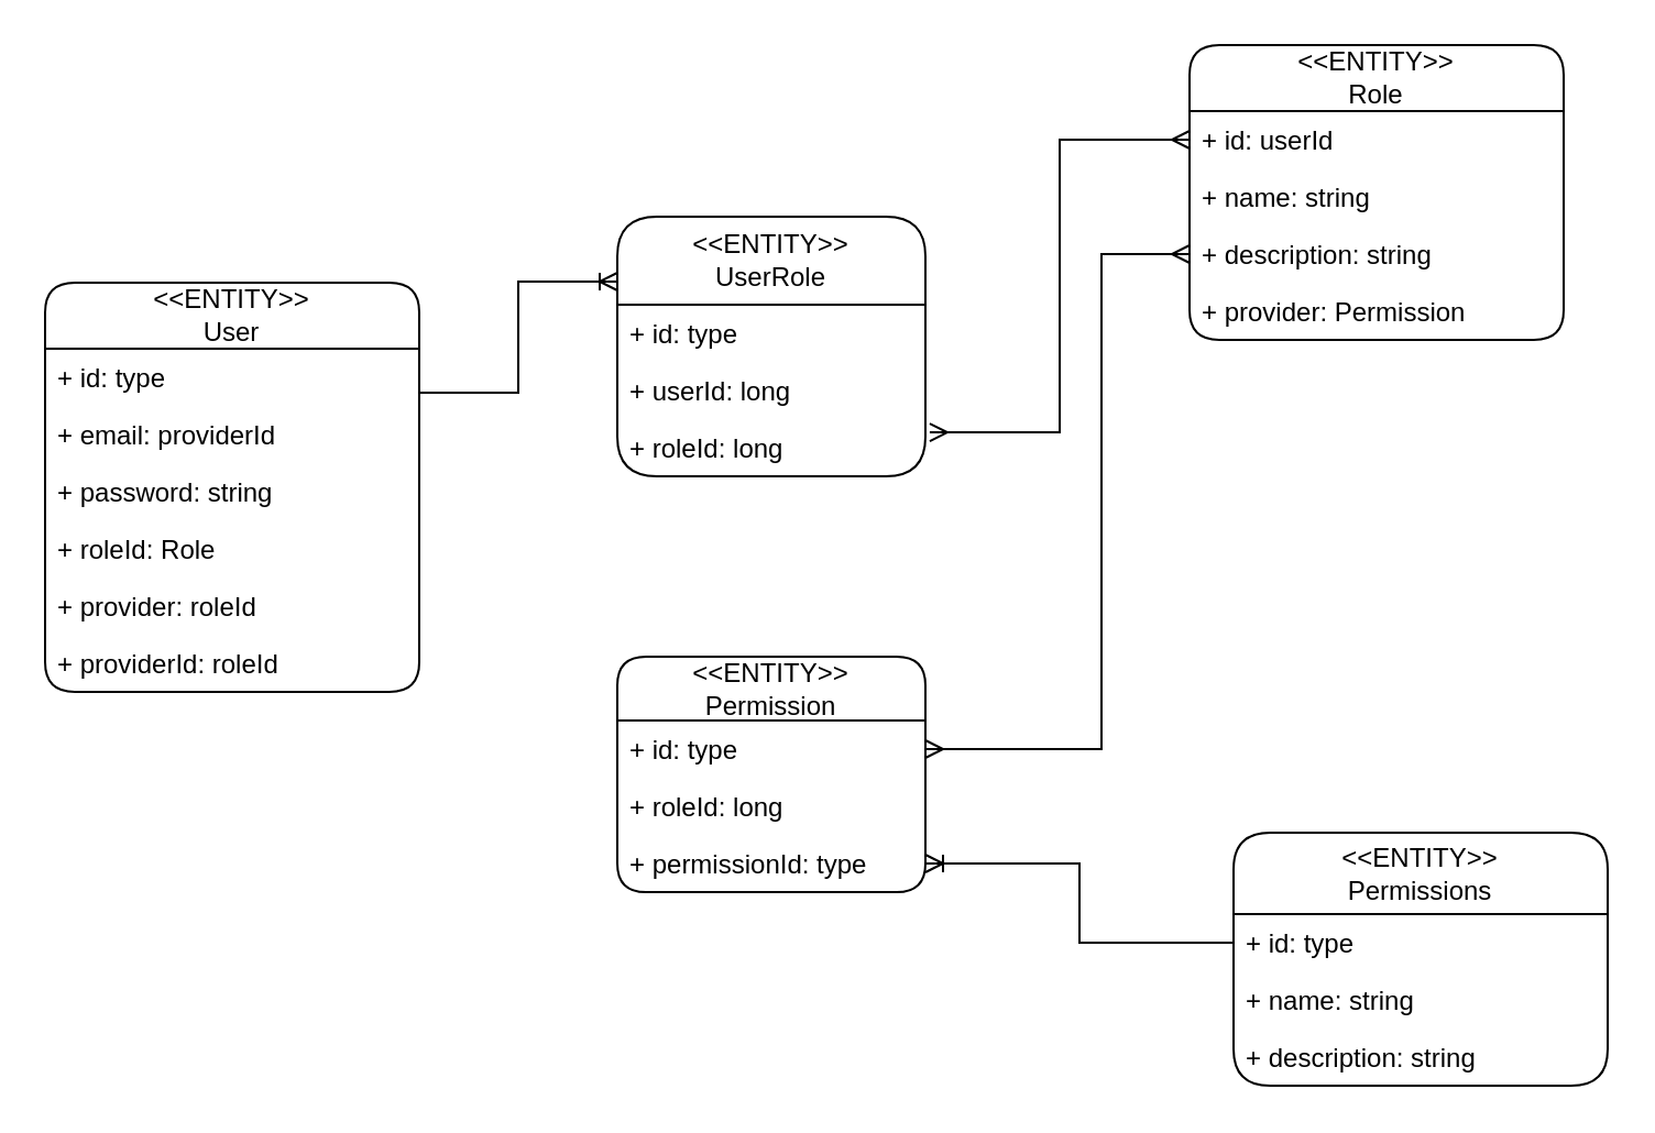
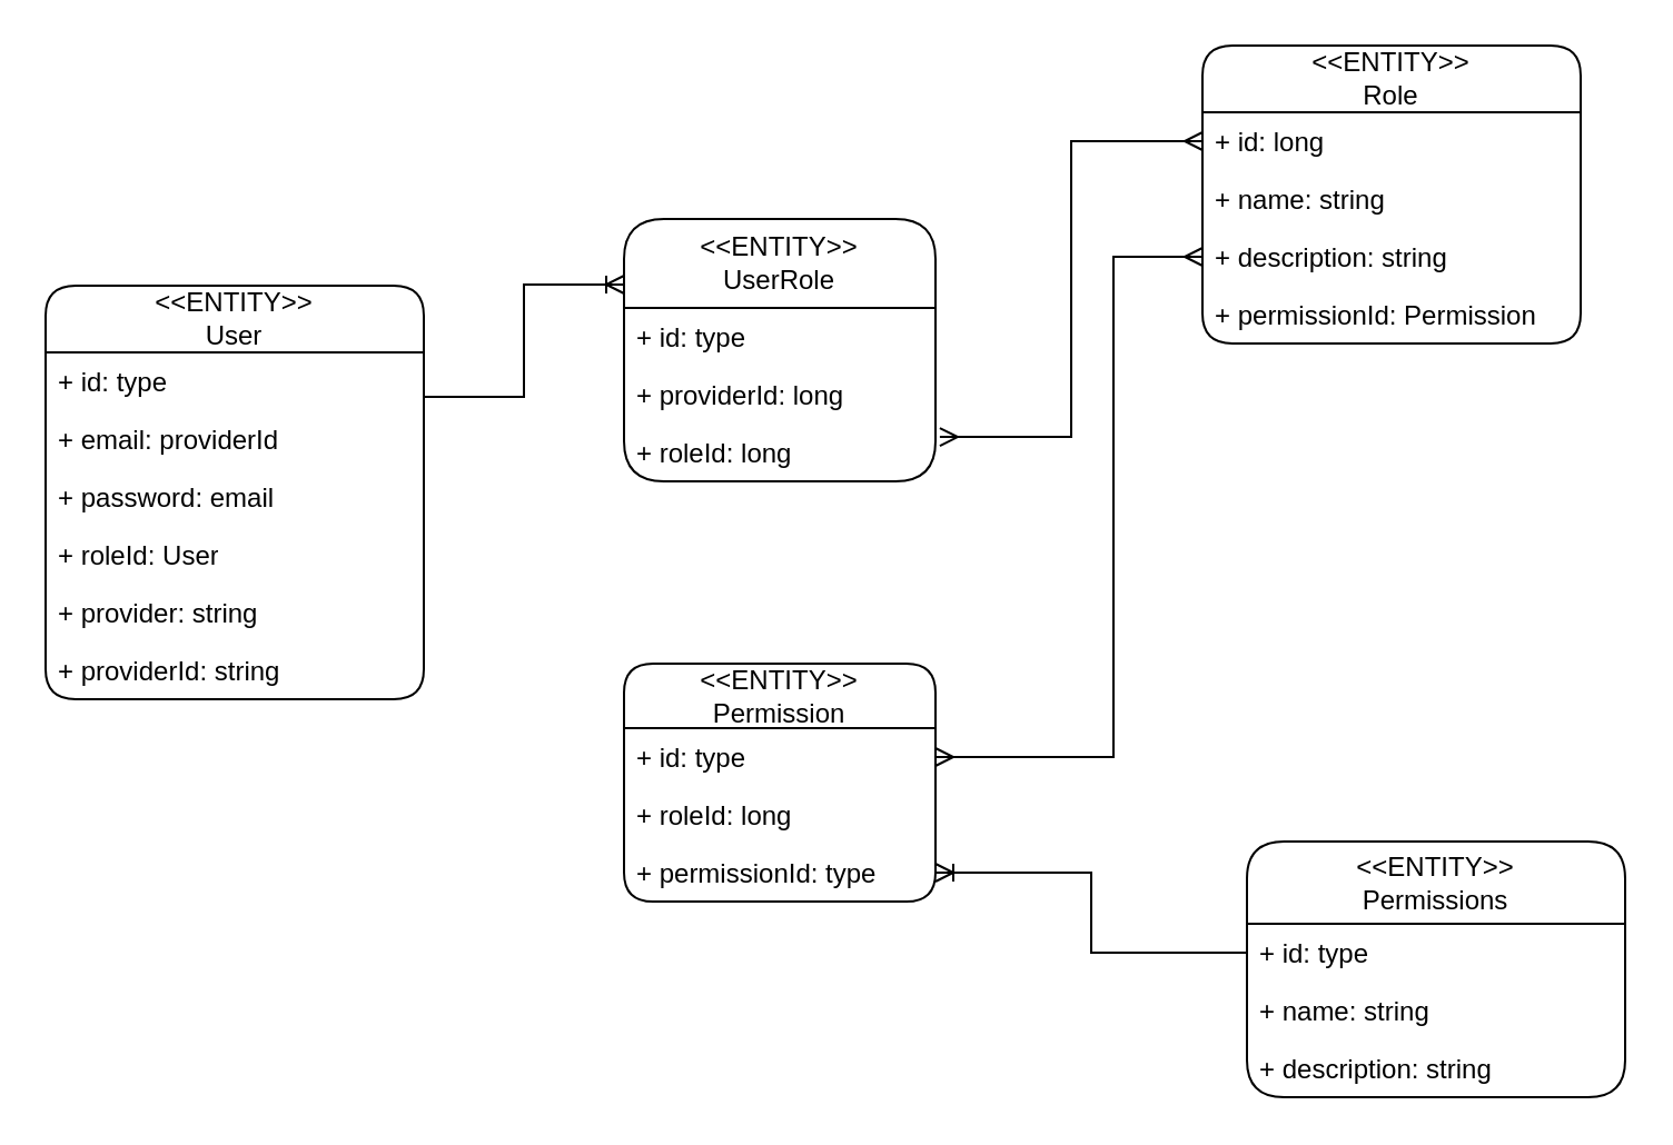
- <mxCell id="10" value="+ id: userId" style="text;strokeColor=none;fillColor=none;align=left;verticalAlign=top;spacingLeft=4;spacingRight=4;overflow=hidden;rotatable=0;points=[[0,0.5],[1,0.5]];portConstraint=eastwest;whiteSpace=wrap;html=1;" vertex="1" parent="9"><mxGeometry y="30" width="170" height="26" as="geometry" /></mxCell>
+ <mxCell id="10" value="+ id: long" style="text;strokeColor=none;fillColor=none;align=left;verticalAlign=top;spacingLeft=4;spacingRight=4;overflow=hidden;rotatable=0;points=[[0,0.5],[1,0.5]];portConstraint=eastwest;whiteSpace=wrap;html=1;" vertex="1" parent="9"><mxGeometry y="30" width="170" height="26" as="geometry" /></mxCell>
- <mxCell id="13" value="+ provider: Permission" style="text;strokeColor=none;fillColor=none;align=left;verticalAlign=top;spacingLeft=4;spacingRight=4;overflow=hidden;rotatable=0;points=[[0,0.5],[1,0.5]];portConstraint=eastwest;whiteSpace=wrap;html=1;" vertex="1" parent="9"><mxGeometry y="108" width="170" height="26" as="geometry" /></mxCell>
+ <mxCell id="13" value="+ permissionId: Permission" style="text;strokeColor=none;fillColor=none;align=left;verticalAlign=top;spacingLeft=4;spacingRight=4;overflow=hidden;rotatable=0;points=[[0,0.5],[1,0.5]];portConstraint=eastwest;whiteSpace=wrap;html=1;" vertex="1" parent="9"><mxGeometry y="108" width="170" height="26" as="geometry" /></mxCell>
- <mxCell id="16" value="+ userId: long" style="text;strokeColor=none;fillColor=none;align=left;verticalAlign=top;spacingLeft=4;spacingRight=4;overflow=hidden;rotatable=0;points=[[0,0.5],[1,0.5]];portConstraint=eastwest;whiteSpace=wrap;html=1;" vertex="1" parent="14"><mxGeometry y="66" width="140" height="26" as="geometry" /></mxCell>
+ <mxCell id="16" value="+ providerId: long" style="text;strokeColor=none;fillColor=none;align=left;verticalAlign=top;spacingLeft=4;spacingRight=4;overflow=hidden;rotatable=0;points=[[0,0.5],[1,0.5]];portConstraint=eastwest;whiteSpace=wrap;html=1;" vertex="1" parent="14"><mxGeometry y="66" width="140" height="26" as="geometry" /></mxCell>
- <mxCell id="5" value="+ password: string" style="text;strokeColor=none;fillColor=none;align=left;verticalAlign=top;spacingLeft=4;spacingRight=4;overflow=hidden;rotatable=0;points=[[0,0.5],[1,0.5]];portConstraint=eastwest;whiteSpace=wrap;html=1;" vertex="1" parent="2"><mxGeometry y="82" width="170" height="26" as="geometry" /></mxCell>
+ <mxCell id="5" value="+ password: email" style="text;strokeColor=none;fillColor=none;align=left;verticalAlign=top;spacingLeft=4;spacingRight=4;overflow=hidden;rotatable=0;points=[[0,0.5],[1,0.5]];portConstraint=eastwest;whiteSpace=wrap;html=1;" vertex="1" parent="2"><mxGeometry y="82" width="170" height="26" as="geometry" /></mxCell>
- <mxCell id="6" value="+ roleId: Role" style="text;strokeColor=none;fillColor=none;align=left;verticalAlign=top;spacingLeft=4;spacingRight=4;overflow=hidden;rotatable=0;points=[[0,0.5],[1,0.5]];portConstraint=eastwest;whiteSpace=wrap;html=1;" vertex="1" parent="2"><mxGeometry y="108" width="170" height="26" as="geometry" /></mxCell>
+ <mxCell id="6" value="+ roleId: User" style="text;strokeColor=none;fillColor=none;align=left;verticalAlign=top;spacingLeft=4;spacingRight=4;overflow=hidden;rotatable=0;points=[[0,0.5],[1,0.5]];portConstraint=eastwest;whiteSpace=wrap;html=1;" vertex="1" parent="2"><mxGeometry y="108" width="170" height="26" as="geometry" /></mxCell>
- <mxCell id="7" value="+ provider: roleId" style="text;strokeColor=none;fillColor=none;align=left;verticalAlign=top;spacingLeft=4;spacingRight=4;overflow=hidden;rotatable=0;points=[[0,0.5],[1,0.5]];portConstraint=eastwest;whiteSpace=wrap;html=1;" vertex="1" parent="2"><mxGeometry y="134" width="170" height="26" as="geometry" /></mxCell>
+ <mxCell id="7" value="+ provider: string" style="text;strokeColor=none;fillColor=none;align=left;verticalAlign=top;spacingLeft=4;spacingRight=4;overflow=hidden;rotatable=0;points=[[0,0.5],[1,0.5]];portConstraint=eastwest;whiteSpace=wrap;html=1;" vertex="1" parent="2"><mxGeometry y="134" width="170" height="26" as="geometry" /></mxCell>
- <mxCell id="8" value="+ providerId: roleId" style="text;strokeColor=none;fillColor=none;align=left;verticalAlign=top;spacingLeft=4;spacingRight=4;overflow=hidden;rotatable=0;points=[[0,0.5],[1,0.5]];portConstraint=eastwest;whiteSpace=wrap;html=1;" vertex="1" parent="2"><mxGeometry y="160" width="170" height="26" as="geometry" /></mxCell>
+ <mxCell id="8" value="+ providerId: string" style="text;strokeColor=none;fillColor=none;align=left;verticalAlign=top;spacingLeft=4;spacingRight=4;overflow=hidden;rotatable=0;points=[[0,0.5],[1,0.5]];portConstraint=eastwest;whiteSpace=wrap;html=1;" vertex="1" parent="2"><mxGeometry y="160" width="170" height="26" as="geometry" /></mxCell>
